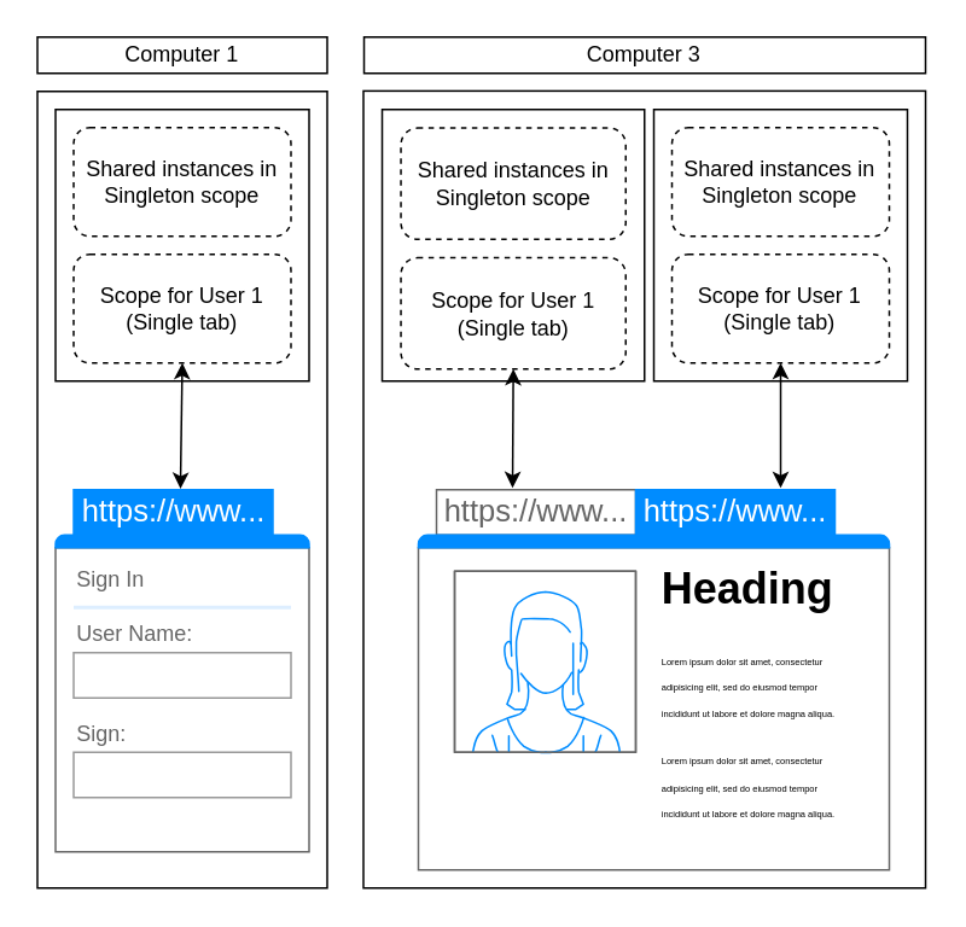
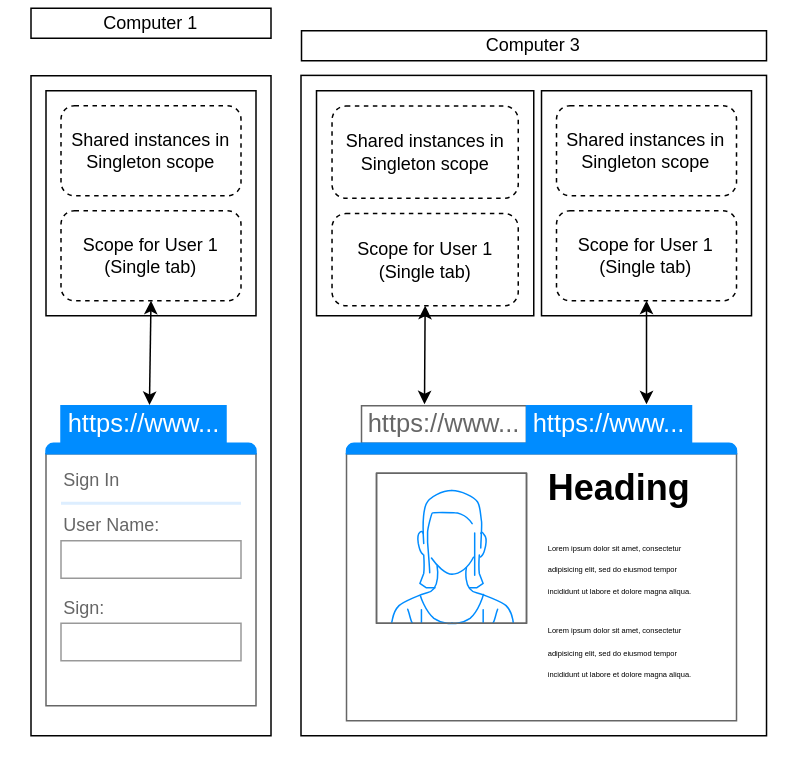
- <mxCell id="34" value="Computer 1" style="text;html=1;strokeColor=#000000;fillColor=#ffffff;align=center;verticalAlign=middle;whiteSpace=wrap;rounded=0;" vertex="1" parent="1"><mxGeometry x="20" y="20" width="160" height="20" as="geometry" /></mxCell>
+ <mxCell id="34" value="Computer 1" style="text;html=1;strokeColor=#000000;fillColor=#ffffff;align=center;verticalAlign=middle;whiteSpace=wrap;rounded=0;" vertex="1" parent="1"><mxGeometry x="20" y="5" width="160" height="20" as="geometry" /></mxCell>
